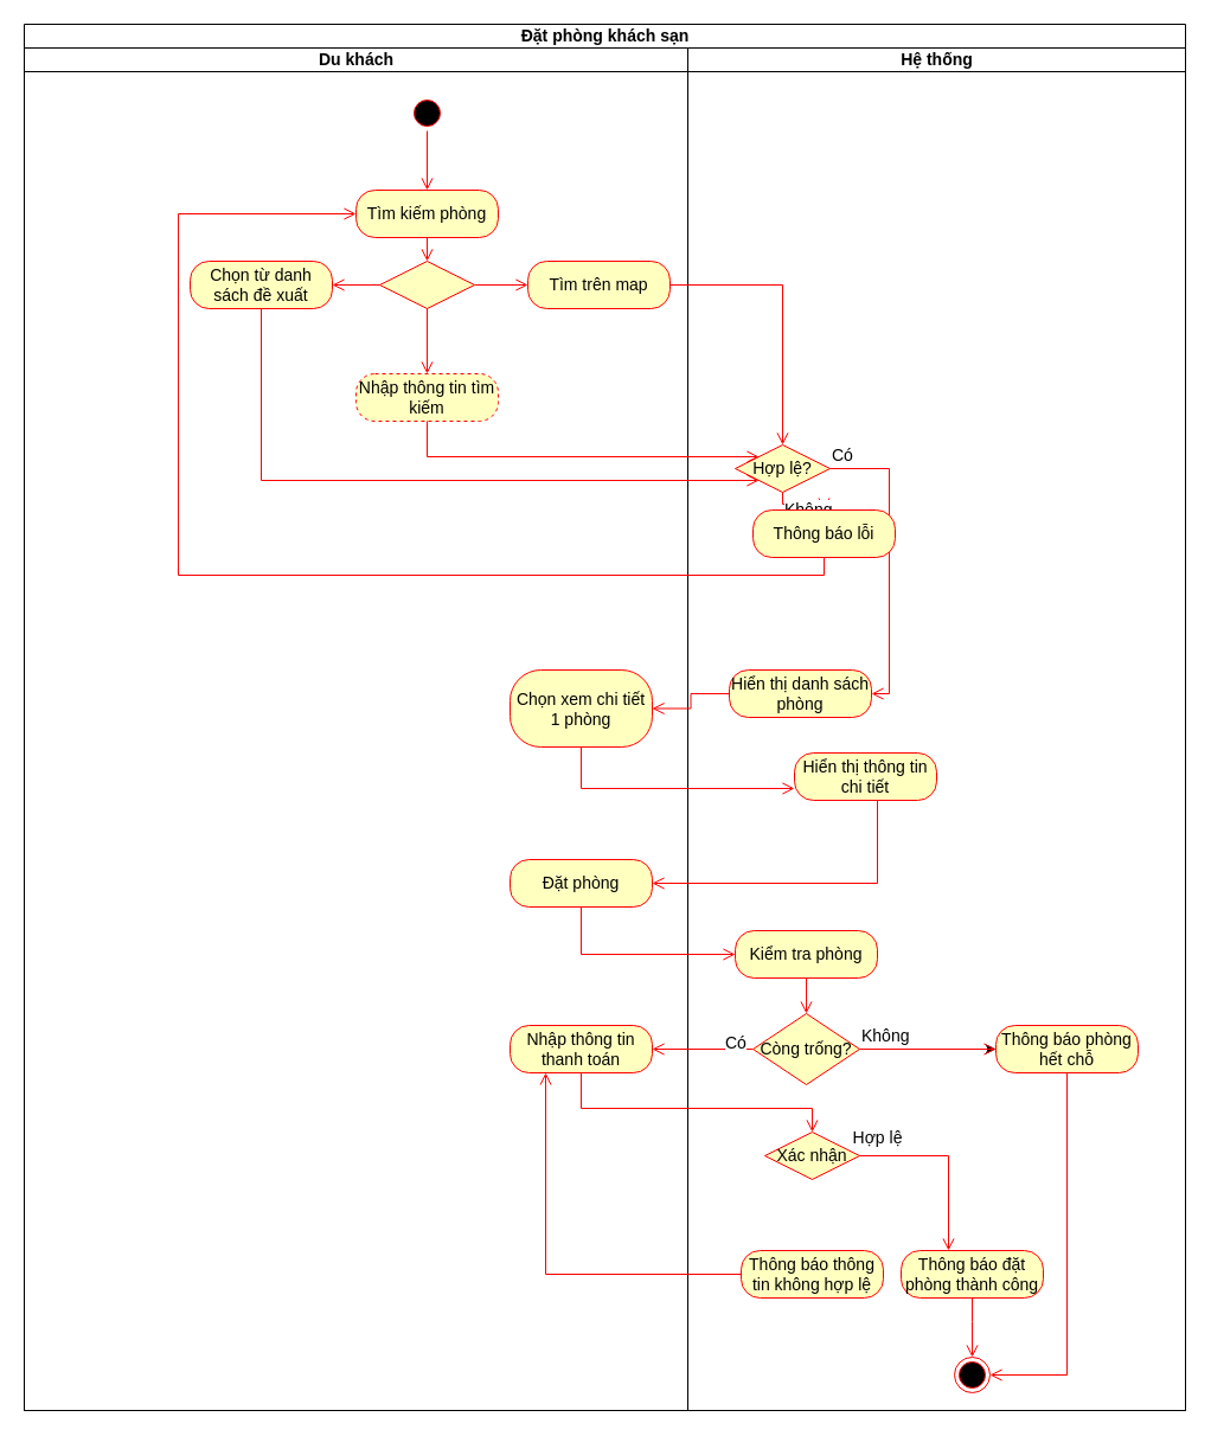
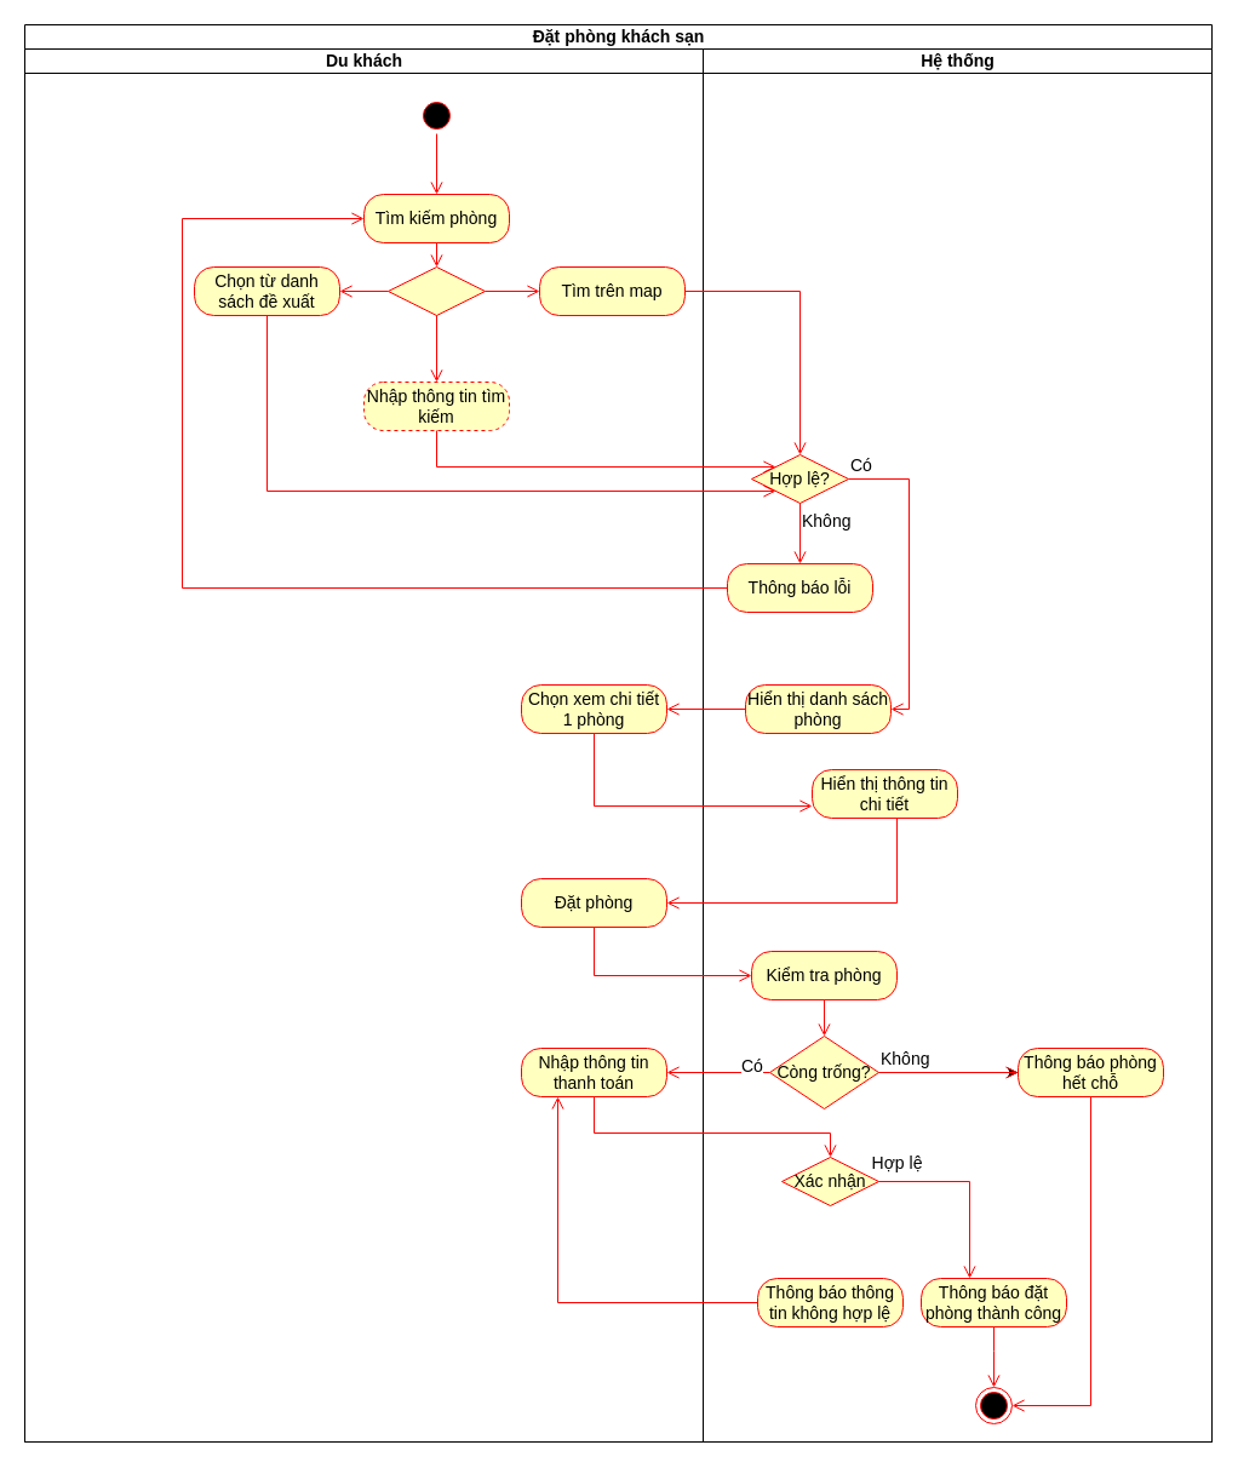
- <mxCell id="30" value="Thông báo lỗi" style="rounded=1;whiteSpace=wrap;html=1;arcSize=40;fontColor=#000000;fillColor=#ffffc0;strokeColor=#ff0000;fontSize=14;" parent="1" vertex="1"><mxGeometry x="635" y="430" width="120" height="40" as="geometry" /></mxCell>
+ <mxCell id="30" value="Thông báo lỗi" style="rounded=1;whiteSpace=wrap;html=1;arcSize=40;fontColor=#000000;fillColor=#ffffc0;strokeColor=#ff0000;fontSize=14;" parent="1" vertex="1"><mxGeometry x="600" y="465" width="120" height="40" as="geometry" /></mxCell>
- <mxCell id="18" value="Chọn xem chi tiết 1 phòng" style="rounded=1;whiteSpace=wrap;html=1;arcSize=40;fontColor=#000000;fillColor=#ffffc0;strokeColor=#ff0000;fontSize=14;" parent="1" vertex="1"><mxGeometry x="430" y="565" width="120" height="65" as="geometry" /></mxCell>
+ <mxCell id="18" value="Chọn xem chi tiết 1 phòng" style="rounded=1;whiteSpace=wrap;html=1;arcSize=40;fontColor=#000000;fillColor=#ffffc0;strokeColor=#ff0000;fontSize=14;" parent="1" vertex="1"><mxGeometry x="430" y="565" width="120" height="40" as="geometry" /></mxCell>
